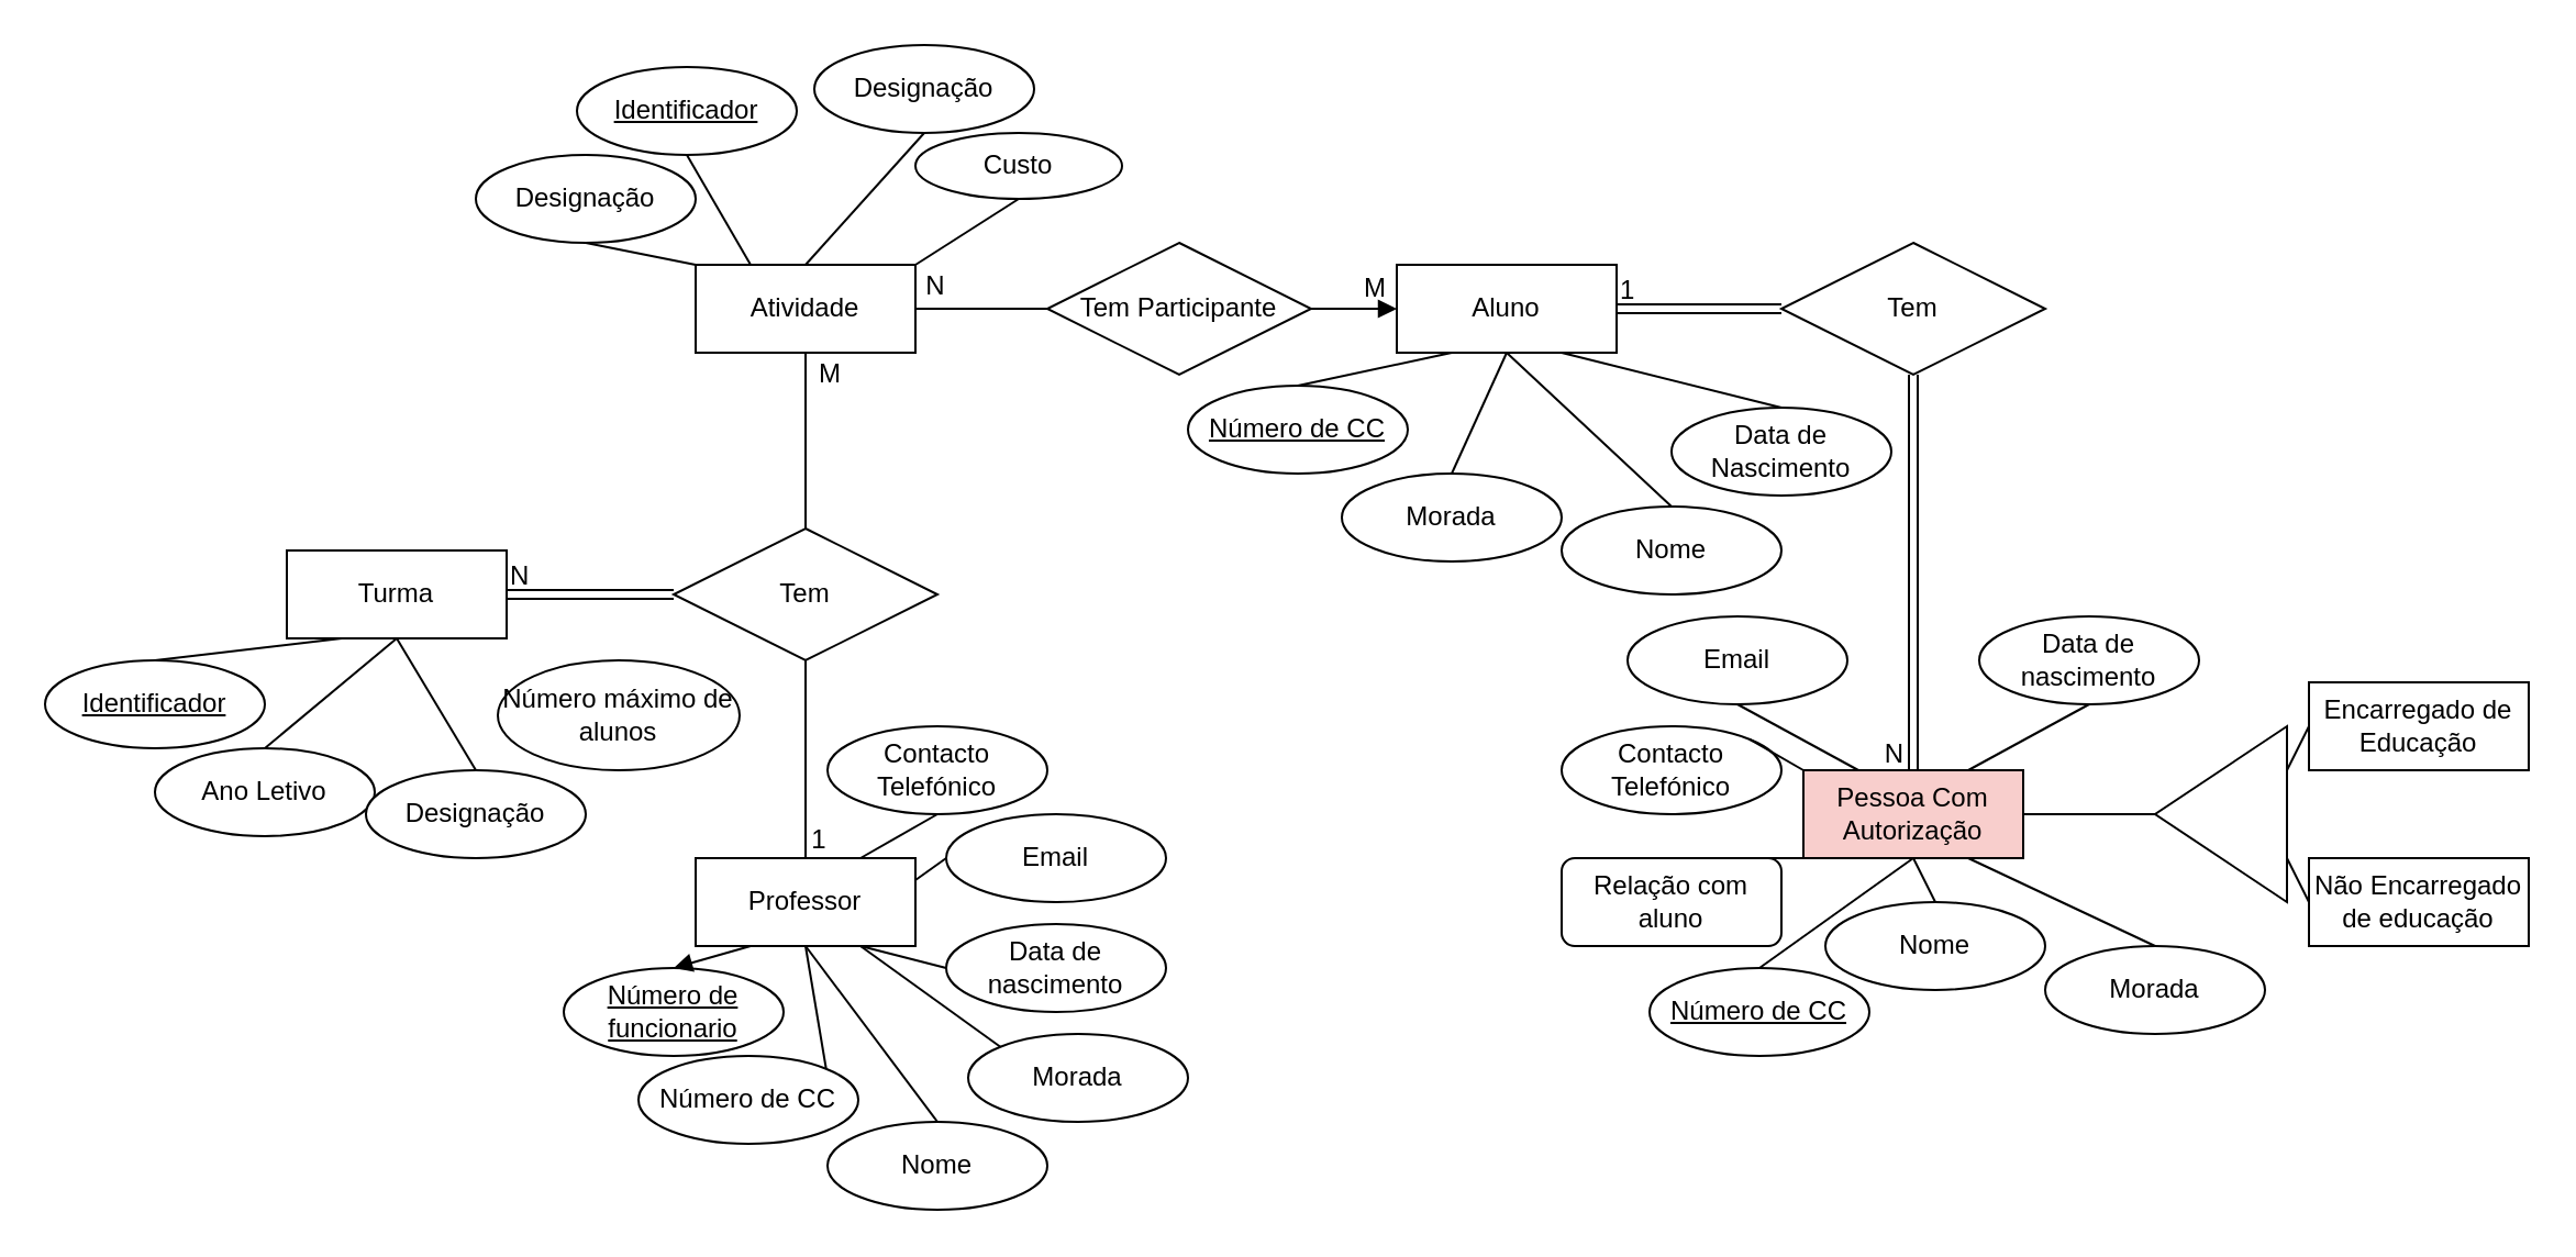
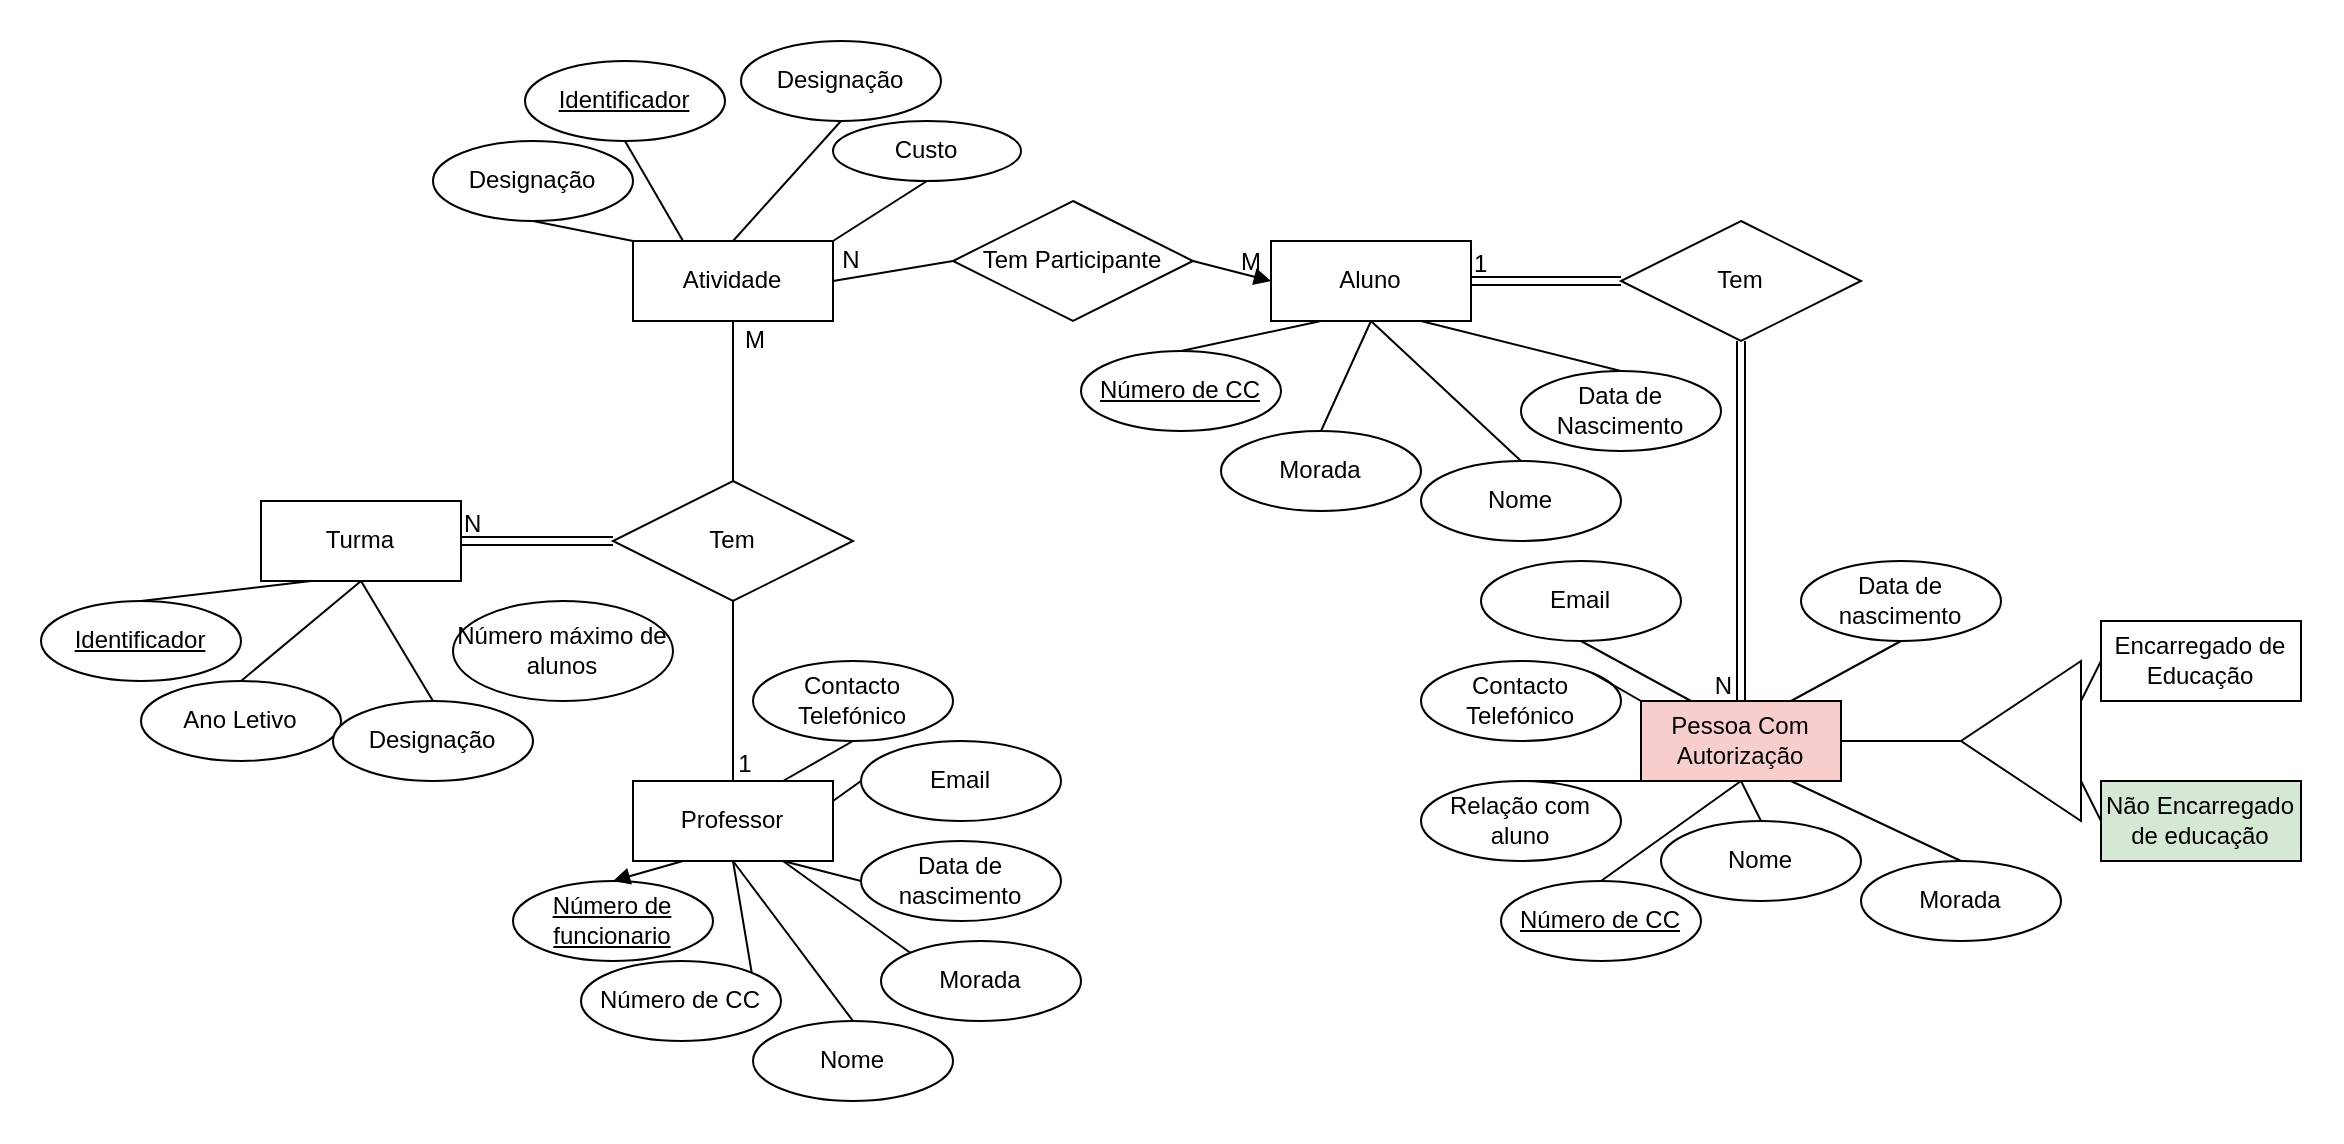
- <mxCell id="74" value="Tem Participante" style="shape=rhombus;perimeter=rhombusPerimeter;whiteSpace=wrap;html=1;align=center;" vertex="1" parent="1"><mxGeometry x="476" y="110" width="120" height="60" as="geometry" /></mxCell>
+ <mxCell id="74" value="Tem Participante" style="shape=rhombus;perimeter=rhombusPerimeter;whiteSpace=wrap;html=1;align=center;" vertex="1" parent="1"><mxGeometry x="476" y="100" width="120" height="60" as="geometry" /></mxCell>
- <mxCell id="35" value="Relação com aluno" style="whiteSpace=wrap;html=1;align=center;rounded=1;" vertex="1" parent="1"><mxGeometry x="710" y="390" width="100" height="40" as="geometry" /></mxCell>
+ <mxCell id="35" value="Relação com aluno" style="ellipse;whiteSpace=wrap;html=1;align=center;" vertex="1" parent="1"><mxGeometry x="710" y="390" width="100" height="40" as="geometry" /></mxCell>
- <mxCell id="83" value="Não Encarregado de educação" style="whiteSpace=wrap;html=1;align=center;" vertex="1" parent="1"><mxGeometry x="1050" y="390" width="100" height="40" as="geometry" /></mxCell>
+ <mxCell id="83" value="Não Encarregado de educação" style="whiteSpace=wrap;html=1;align=center;fillColor=#d5e8d4;" vertex="1" parent="1"><mxGeometry x="1050" y="390" width="100" height="40" as="geometry" /></mxCell>
